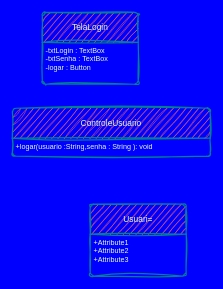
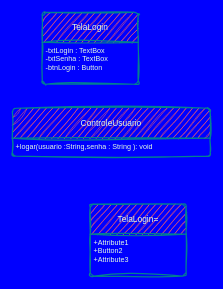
- <mxCell id="3" value="-txtLogin : TextBox&lt;br&gt;-txtSenha : TextBox&lt;br&gt;-logar : Button" style="align=left;strokeColor=none;fillColor=none;spacingLeft=4;fontSize=12;verticalAlign=top;resizable=0;rotatable=0;part=1;html=1;labelBackgroundColor=none;fontColor=#E4FDE1;sketch=1;curveFitting=1;jiggle=2;rounded=1;" vertex="1" parent="2"><mxGeometry y="50" width="160" height="70" as="geometry" /></mxCell>
+ <mxCell id="3" value="-txtLogin : TextBox&lt;br&gt;-txtSenha : TextBox&lt;br&gt;-btnLogin : Button" style="align=left;strokeColor=none;fillColor=none;spacingLeft=4;fontSize=12;verticalAlign=top;resizable=0;rotatable=0;part=1;html=1;labelBackgroundColor=none;fontColor=#E4FDE1;sketch=1;curveFitting=1;jiggle=2;rounded=1;" vertex="1" parent="2"><mxGeometry y="50" width="160" height="70" as="geometry" /></mxCell>
- <mxCell id="4" value="Usuari=" style="swimlane;childLayout=stackLayout;horizontal=1;startSize=50;horizontalStack=0;rounded=1;fontSize=14;fontStyle=0;strokeWidth=2;resizeParent=0;resizeLast=1;shadow=0;dashed=0;align=center;arcSize=4;whiteSpace=wrap;html=1;labelBackgroundColor=none;fillColor=#F45B69;strokeColor=#028090;fontColor=#E4FDE1;sketch=1;curveFitting=1;jiggle=2;" vertex="1" parent="1"><mxGeometry x="150" y="340" width="160" height="120" as="geometry" /></mxCell>
+ <mxCell id="4" value="TelaLogin=" style="swimlane;childLayout=stackLayout;horizontal=1;startSize=50;horizontalStack=0;rounded=1;fontSize=14;fontStyle=0;strokeWidth=2;resizeParent=0;resizeLast=1;shadow=0;dashed=0;align=center;arcSize=4;whiteSpace=wrap;html=1;labelBackgroundColor=none;fillColor=#F45B69;strokeColor=#028090;fontColor=#E4FDE1;sketch=1;curveFitting=1;jiggle=2;" vertex="1" parent="1"><mxGeometry x="150" y="340" width="160" height="120" as="geometry" /></mxCell>
- <mxCell id="5" value="+Attribute1&#10;+Attribute2&#10;+Attribute3" style="align=left;strokeColor=none;fillColor=none;spacingLeft=4;fontSize=12;verticalAlign=top;resizable=0;rotatable=0;part=1;html=1;labelBackgroundColor=none;fontColor=#E4FDE1;sketch=1;curveFitting=1;jiggle=2;rounded=1;" vertex="1" parent="4"><mxGeometry y="50" width="160" height="70" as="geometry" /></mxCell>
+ <mxCell id="5" value="+Attribute1&#10;+Button2&#10;+Attribute3" style="align=left;strokeColor=none;fillColor=none;spacingLeft=4;fontSize=12;verticalAlign=top;resizable=0;rotatable=0;part=1;html=1;labelBackgroundColor=none;fontColor=#E4FDE1;sketch=1;curveFitting=1;jiggle=2;rounded=1;" vertex="1" parent="4"><mxGeometry y="50" width="160" height="70" as="geometry" /></mxCell>
